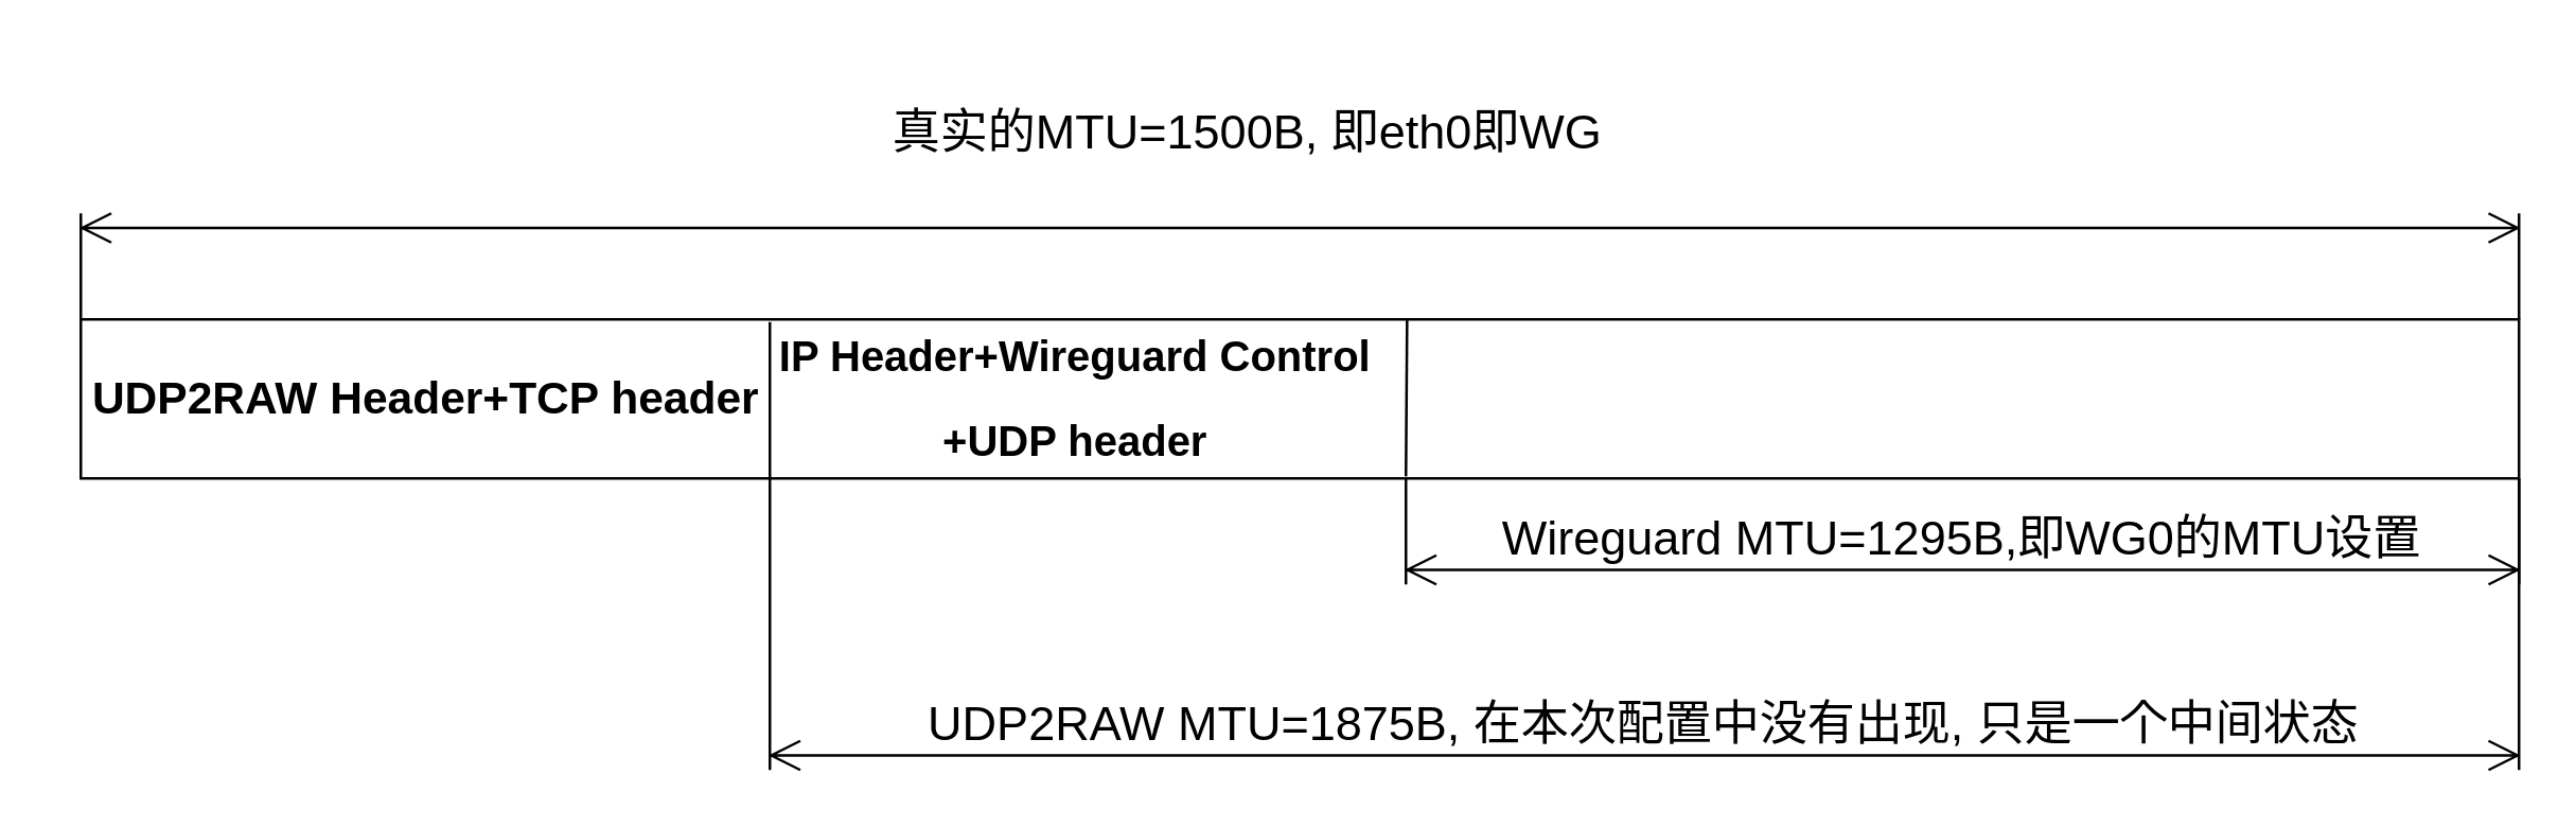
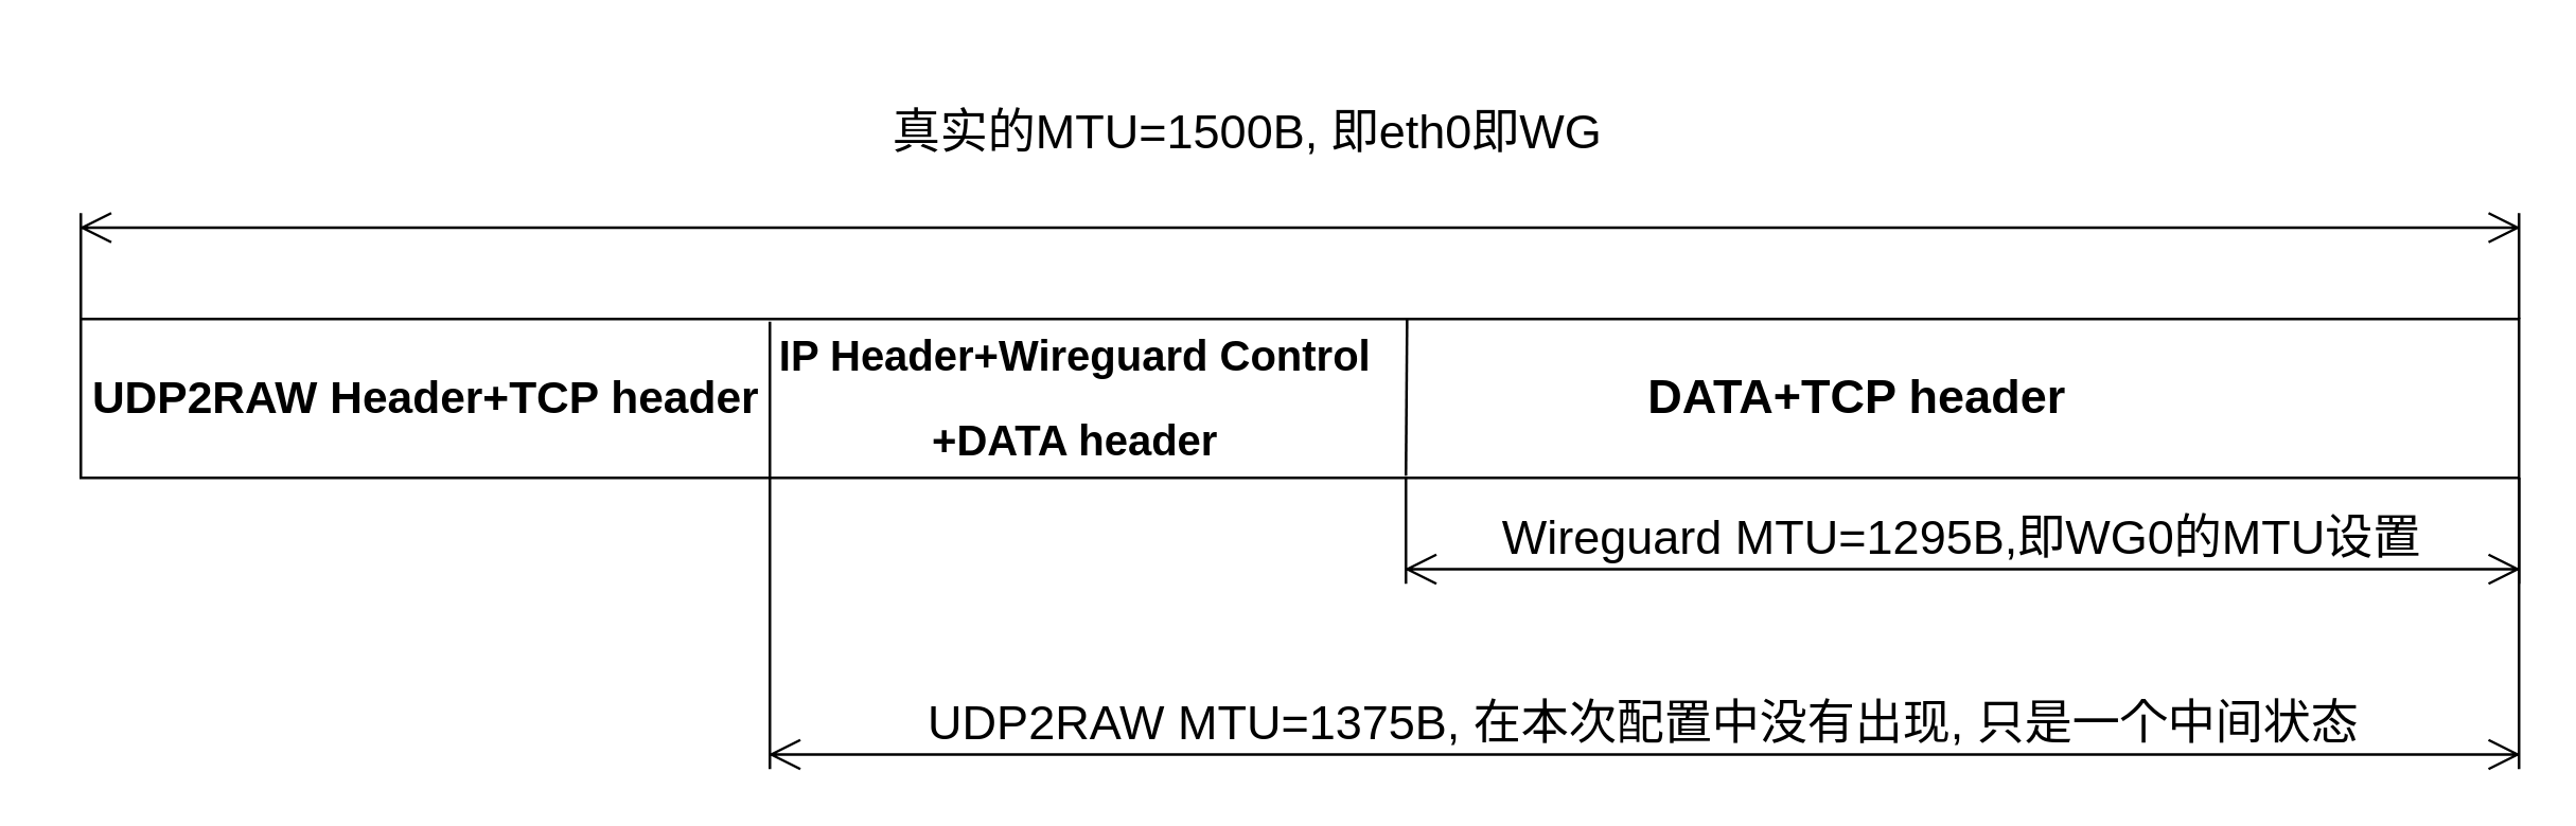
- <mxCell id="6" value="&lt;h2 style=&quot;font-size: 16px;&quot;&gt;&lt;font style=&quot;font-size: 16px;&quot;&gt;IP Header+Wireguard Control&lt;/font&gt;&lt;/h2&gt;&lt;h2 style=&quot;font-size: 16px;&quot;&gt;&lt;font style=&quot;font-size: 16px;&quot;&gt;+UDP header&lt;/font&gt;&lt;/h2&gt;" style="text;html=1;align=center;verticalAlign=middle;resizable=0;points=[];autosize=1;strokeColor=none;fillColor=none;" vertex="1" parent="1"><mxGeometry x="280" y="105" width="250" height="90" as="geometry" /></mxCell>
+ <mxCell id="6" value="&lt;h2 style=&quot;font-size: 16px;&quot;&gt;&lt;font style=&quot;font-size: 16px;&quot;&gt;IP Header+Wireguard Control&lt;/font&gt;&lt;/h2&gt;&lt;h2 style=&quot;font-size: 16px;&quot;&gt;&lt;font style=&quot;font-size: 16px;&quot;&gt;+DATA header&lt;/font&gt;&lt;/h2&gt;" style="text;html=1;align=center;verticalAlign=middle;resizable=0;points=[];autosize=1;strokeColor=none;fillColor=none;" vertex="1" parent="1"><mxGeometry x="280" y="105" width="250" height="90" as="geometry" /></mxCell>
+ <mxCell id="3" value="&lt;h2&gt;DATA+TCP header&lt;/h2&gt;" style="text;html=1;align=center;verticalAlign=middle;resizable=0;points=[];autosize=1;strokeColor=none;fillColor=none;" vertex="1" parent="1"><mxGeometry x="610" y="120" width="180" height="60" as="geometry" /></mxCell>
- <mxCell id="9" value="&lt;font style=&quot;font-size: 18px;&quot;&gt;UDP2RAW MTU=1875B, 在本次配置中没有出现, 只是一个中间状态&lt;/font&gt;" style="shape=dimension;whiteSpace=wrap;html=1;align=center;points=[];verticalAlign=bottom;spacingBottom=3;labelBackgroundColor=none;" vertex="1" parent="1"><mxGeometry x="290" y="180" width="660" height="110" as="geometry" /></mxCell>
+ <mxCell id="9" value="&lt;font style=&quot;font-size: 18px;&quot;&gt;UDP2RAW MTU=1375B, 在本次配置中没有出现, 只是一个中间状态&lt;/font&gt;" style="shape=dimension;whiteSpace=wrap;html=1;align=center;points=[];verticalAlign=bottom;spacingBottom=3;labelBackgroundColor=none;" vertex="1" parent="1"><mxGeometry x="290" y="180" width="660" height="110" as="geometry" /></mxCell>
